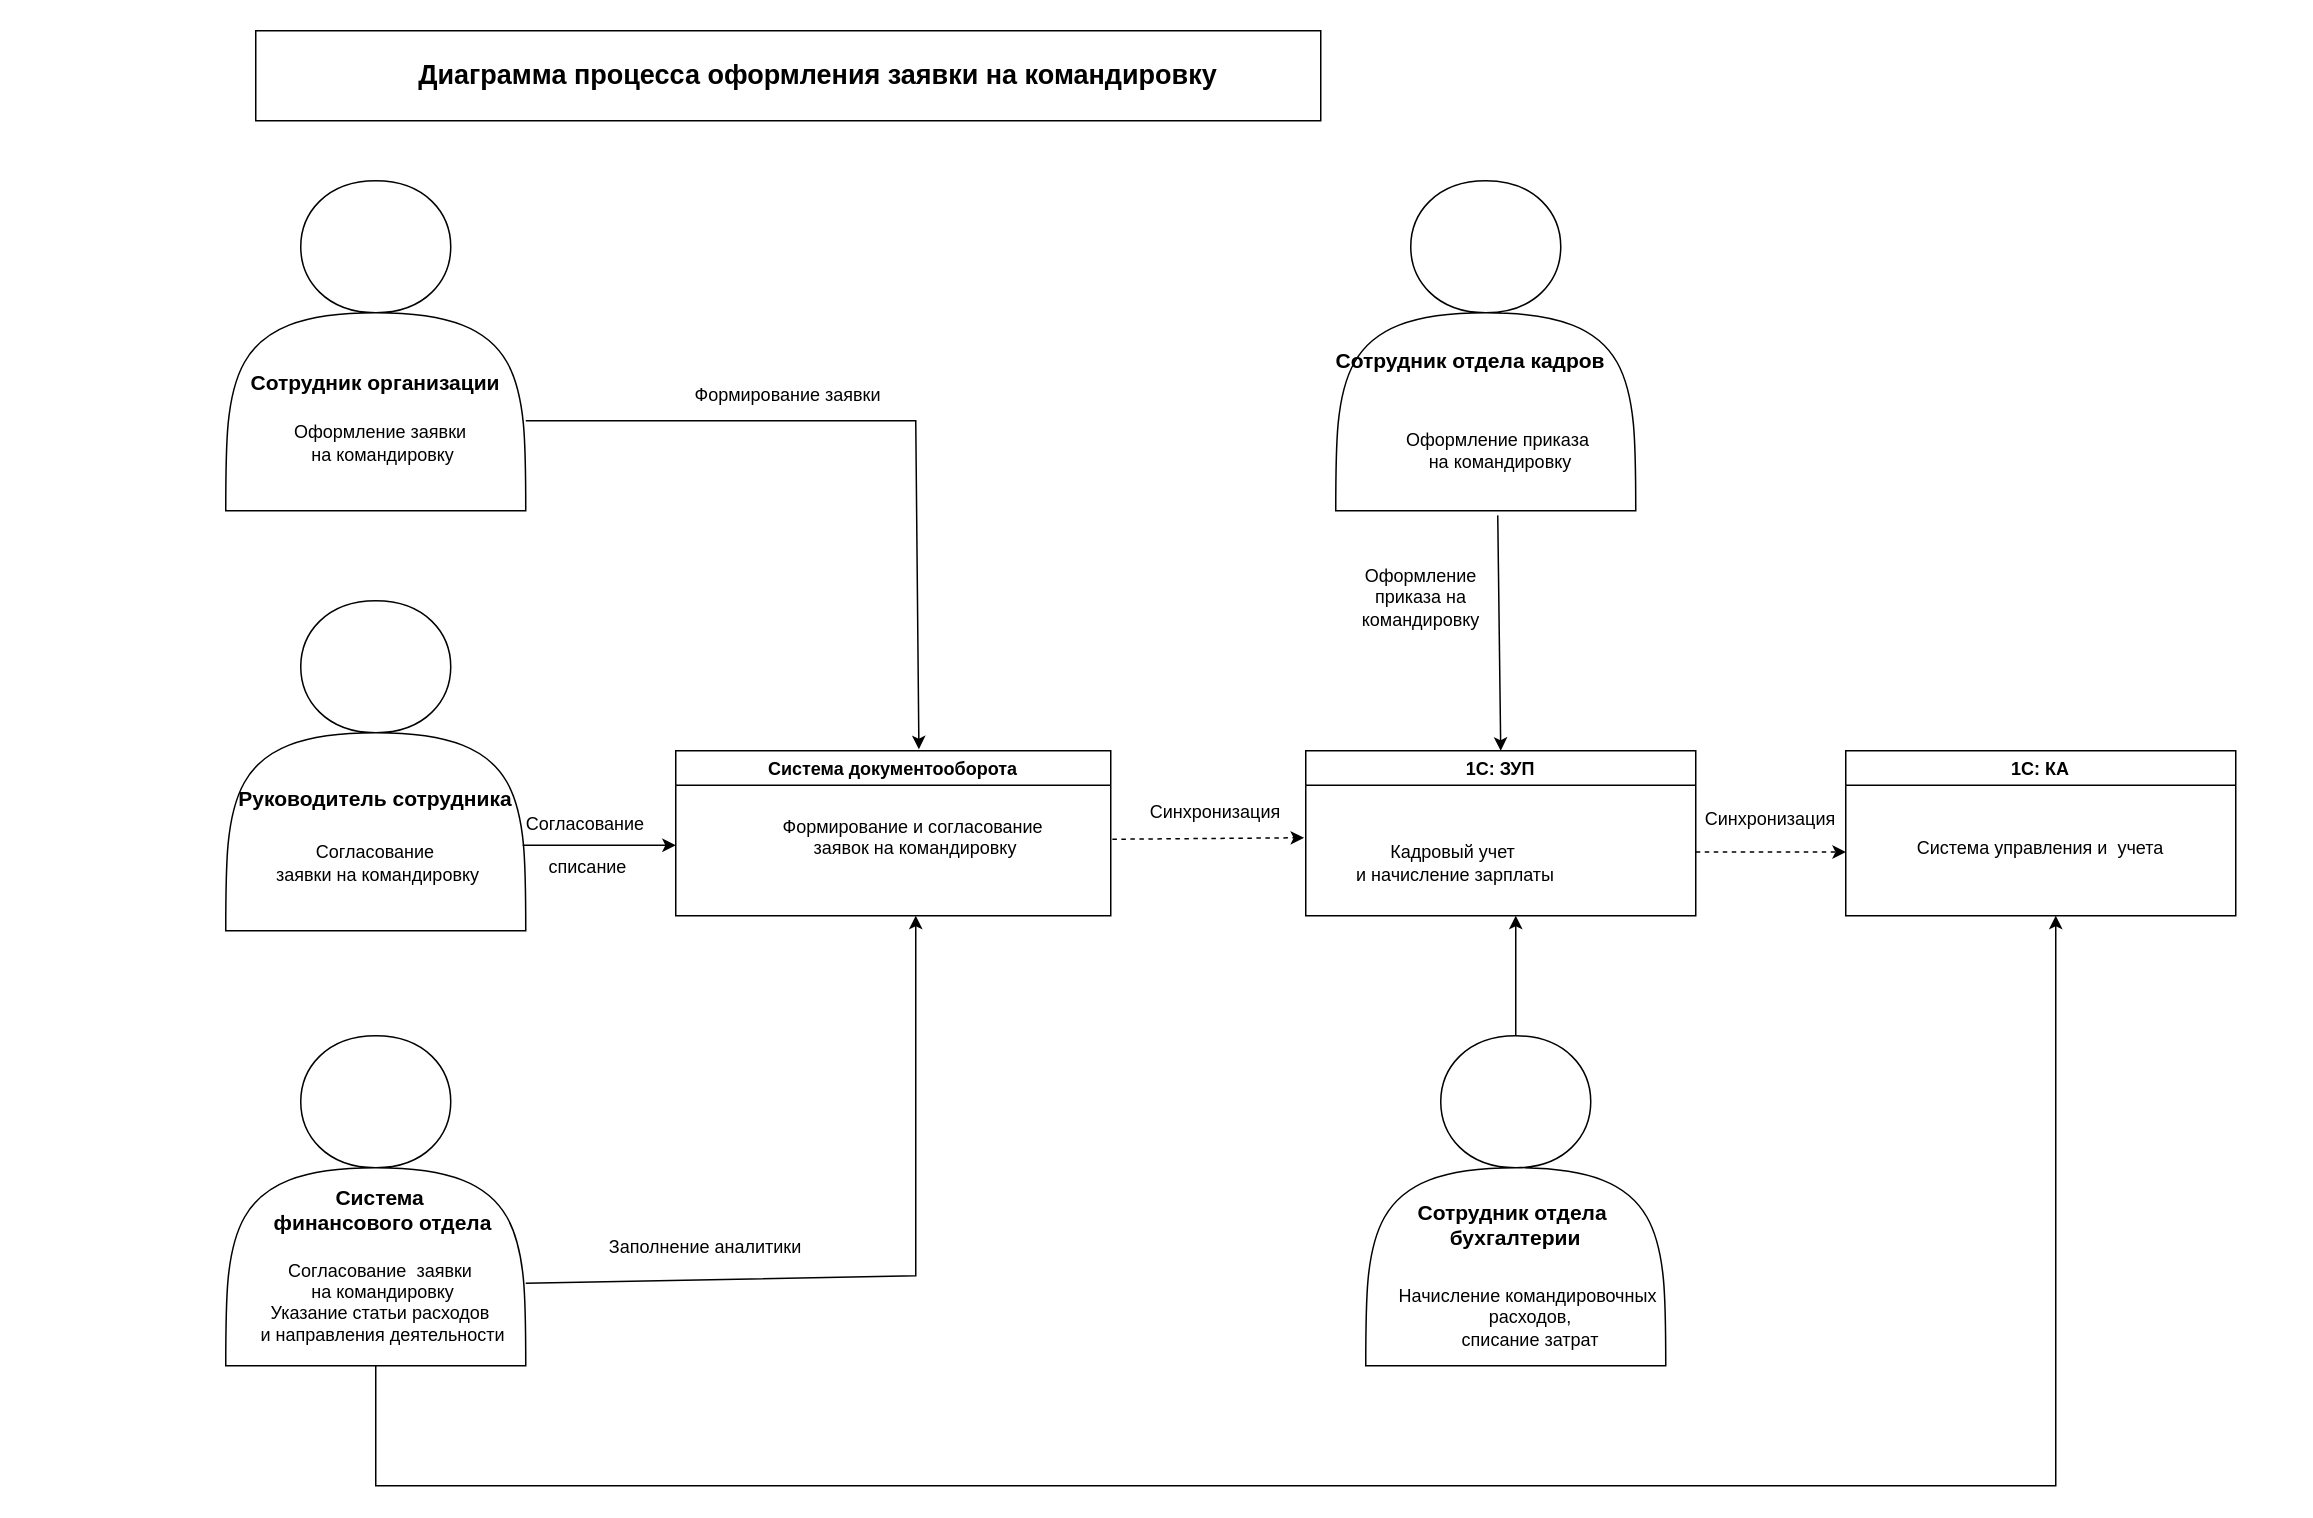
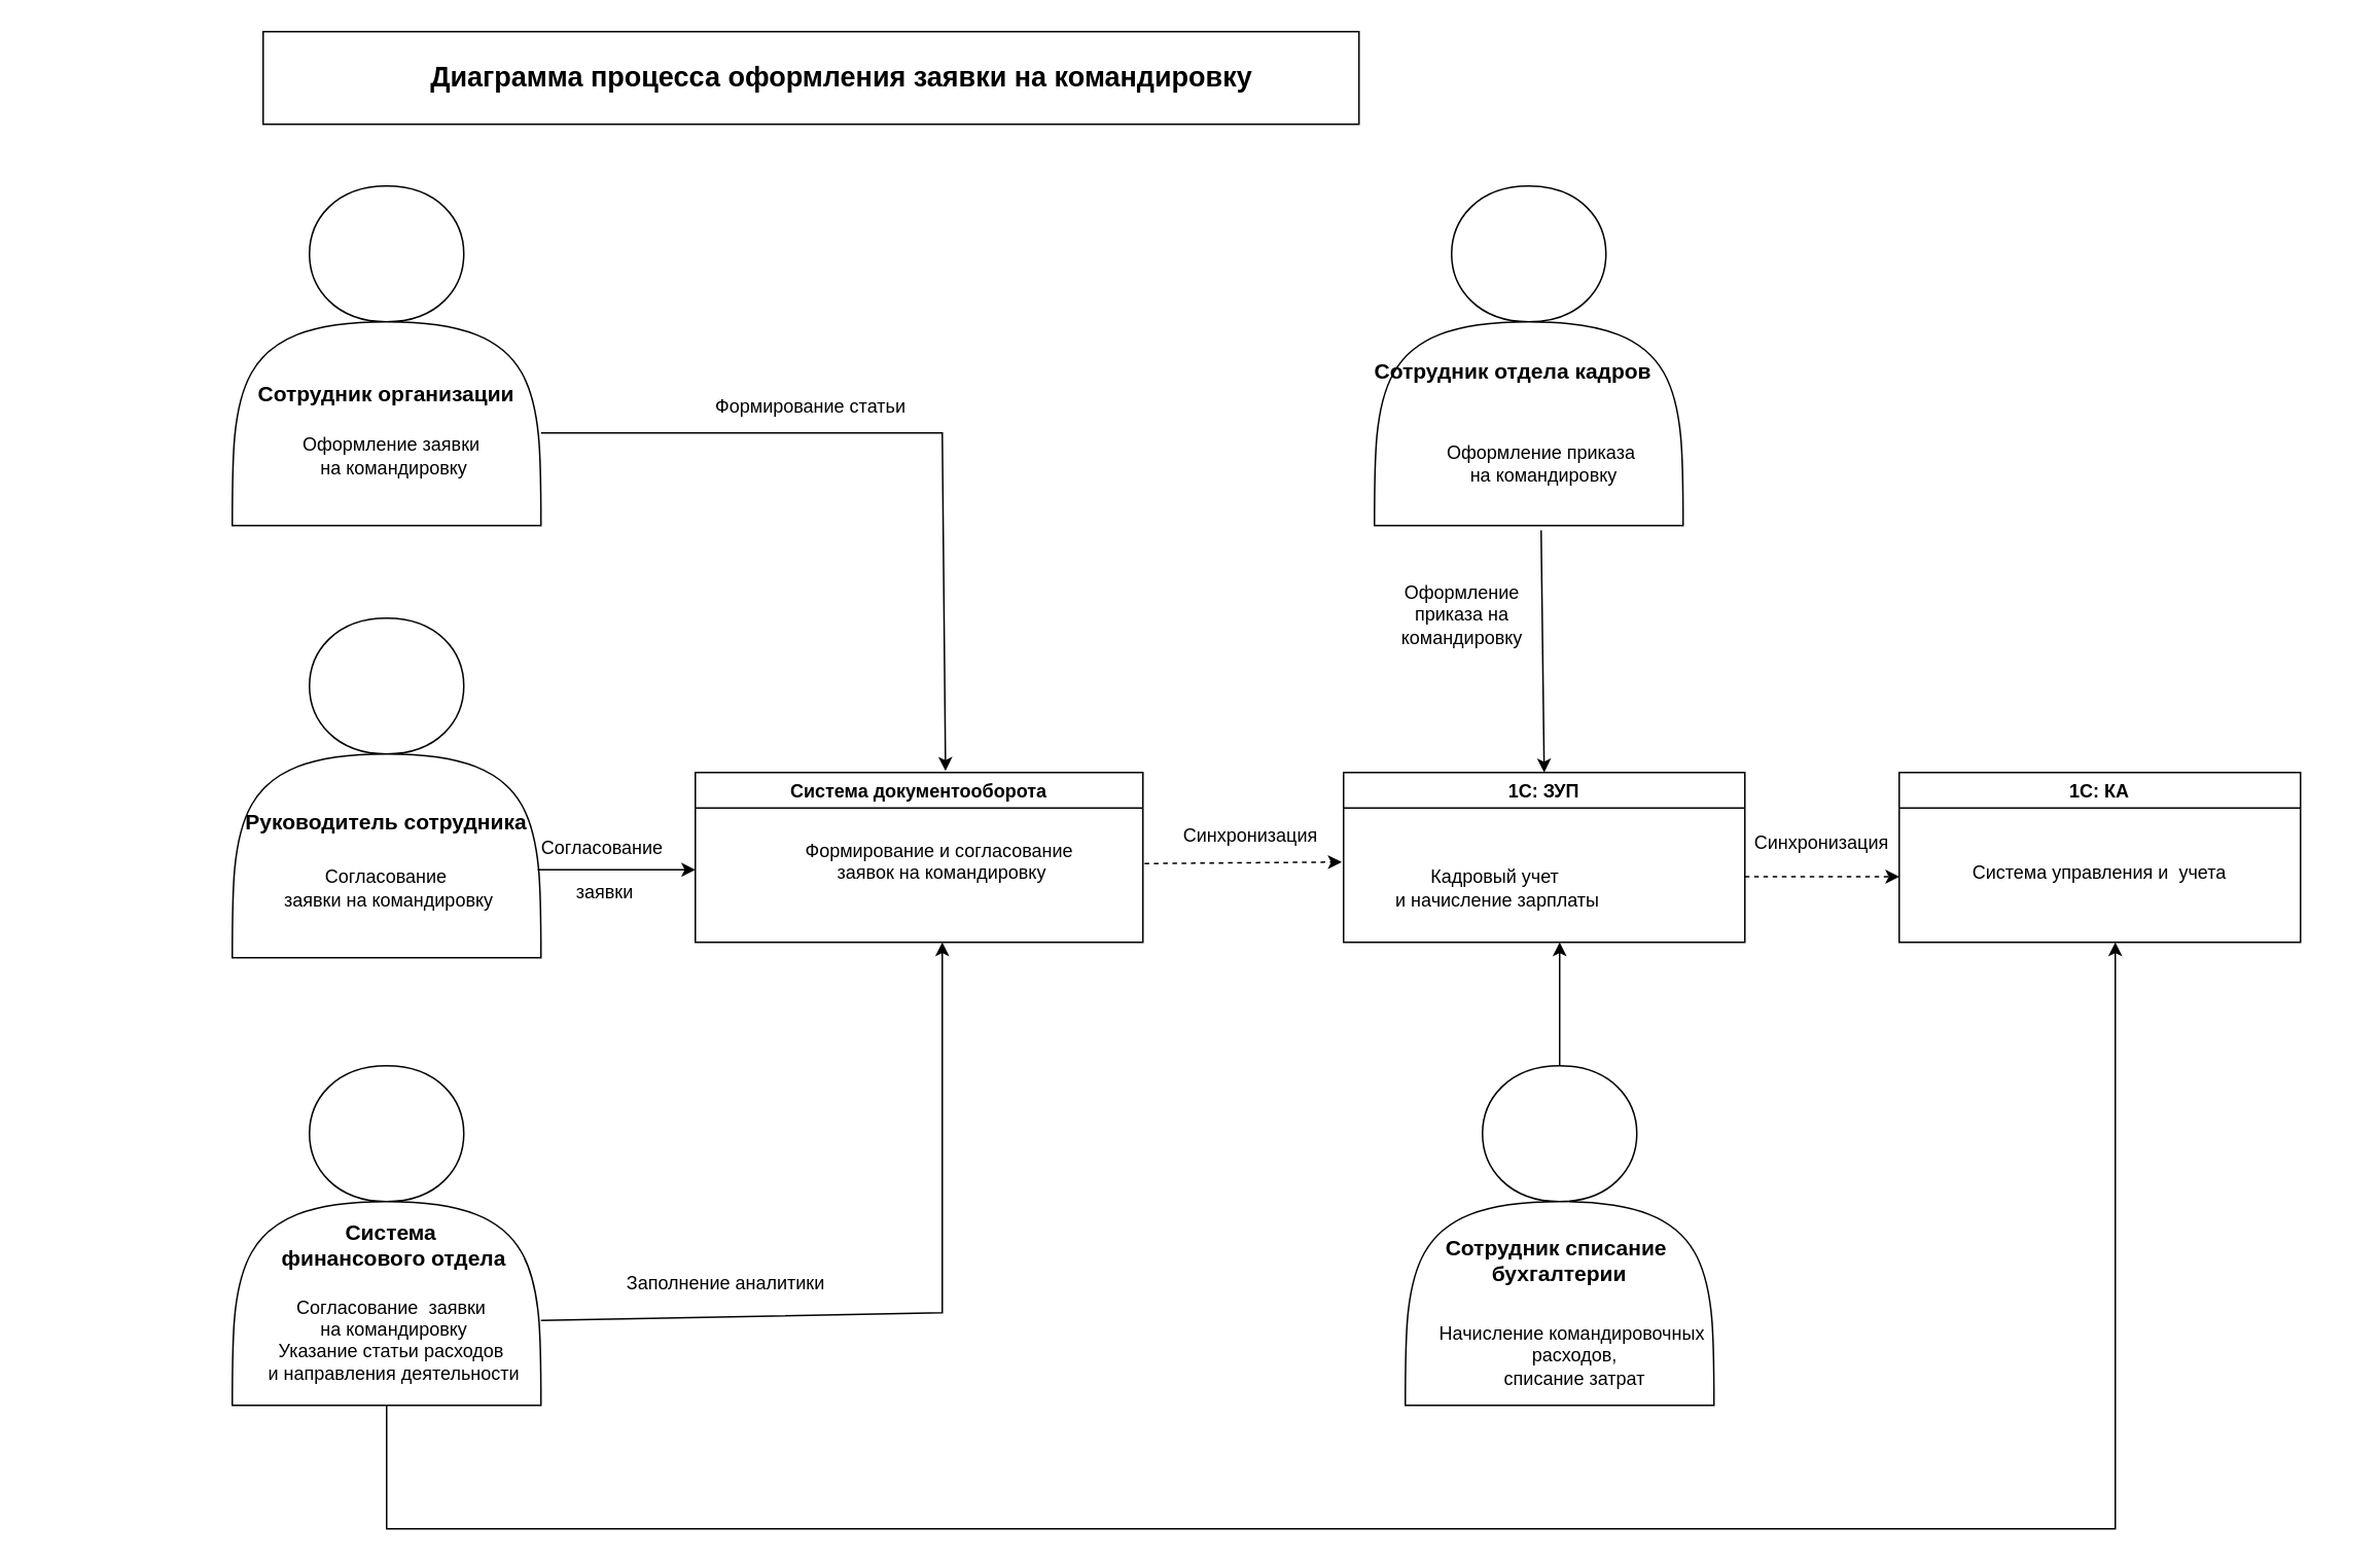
- <mxCell id="33" value="Формирование заявки&lt;div&gt;&lt;br&gt;&lt;/div&gt;" style="text;html=1;align=center;verticalAlign=middle;whiteSpace=wrap;rounded=0;" vertex="1" parent="1"><mxGeometry x="365" y="255" width="320" height="30" as="geometry" /></mxCell>
+ <mxCell id="33" value="Формирование статьи&lt;div&gt;&lt;br&gt;&lt;/div&gt;" style="text;html=1;align=center;verticalAlign=middle;whiteSpace=wrap;rounded=0;" vertex="1" parent="1"><mxGeometry x="365" y="255" width="320" height="30" as="geometry" /></mxCell>
- <mxCell id="34" value="Согласование&lt;div&gt;&lt;br&gt;&lt;/div&gt;&lt;div&gt;&amp;nbsp;списание&lt;div&gt;&lt;br&gt;&lt;/div&gt;&lt;/div&gt;" style="text;html=1;align=center;verticalAlign=middle;whiteSpace=wrap;rounded=0;" vertex="1" parent="1"><mxGeometry x="230" y="555" width="320" height="30" as="geometry" /></mxCell>
+ <mxCell id="34" value="Согласование&lt;div&gt;&lt;br&gt;&lt;/div&gt;&lt;div&gt;&amp;nbsp;заявки&lt;div&gt;&lt;br&gt;&lt;/div&gt;&lt;/div&gt;" style="text;html=1;align=center;verticalAlign=middle;whiteSpace=wrap;rounded=0;" vertex="1" parent="1"><mxGeometry x="230" y="555" width="320" height="30" as="geometry" /></mxCell>
- <mxCell id="17" value="Сотрудник отдела&amp;nbsp;&lt;div&gt;бухгалтерии&lt;div&gt;&lt;br&gt;&lt;/div&gt;&lt;/div&gt;" style="text;html=1;align=center;verticalAlign=middle;whiteSpace=wrap;rounded=0;fontStyle=1;fontSize=14;" vertex="1" parent="1"><mxGeometry x="850" y="810" width="320" height="30" as="geometry" /></mxCell>
+ <mxCell id="17" value="Сотрудник списание&amp;nbsp;&lt;div&gt;бухгалтерии&lt;div&gt;&lt;br&gt;&lt;/div&gt;&lt;/div&gt;" style="text;html=1;align=center;verticalAlign=middle;whiteSpace=wrap;rounded=0;fontStyle=1;fontSize=14;" vertex="1" parent="1"><mxGeometry x="850" y="810" width="320" height="30" as="geometry" /></mxCell>
